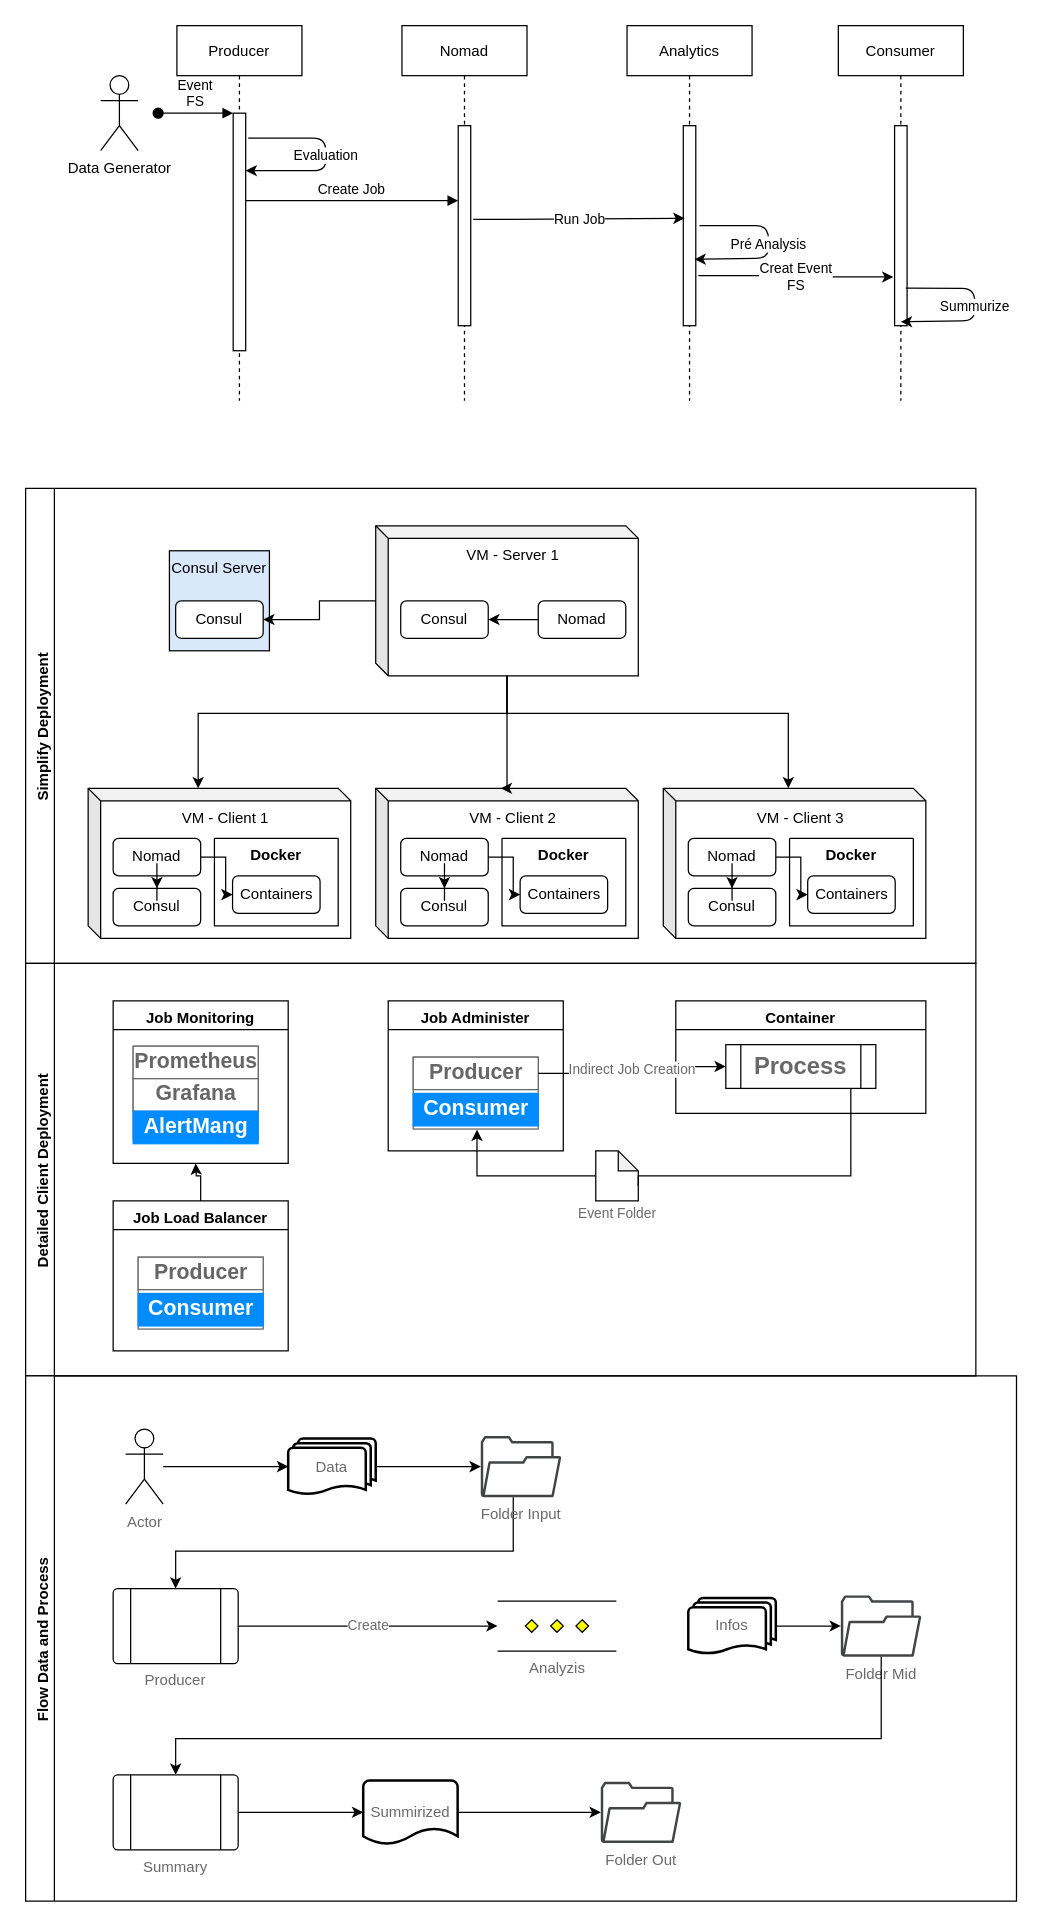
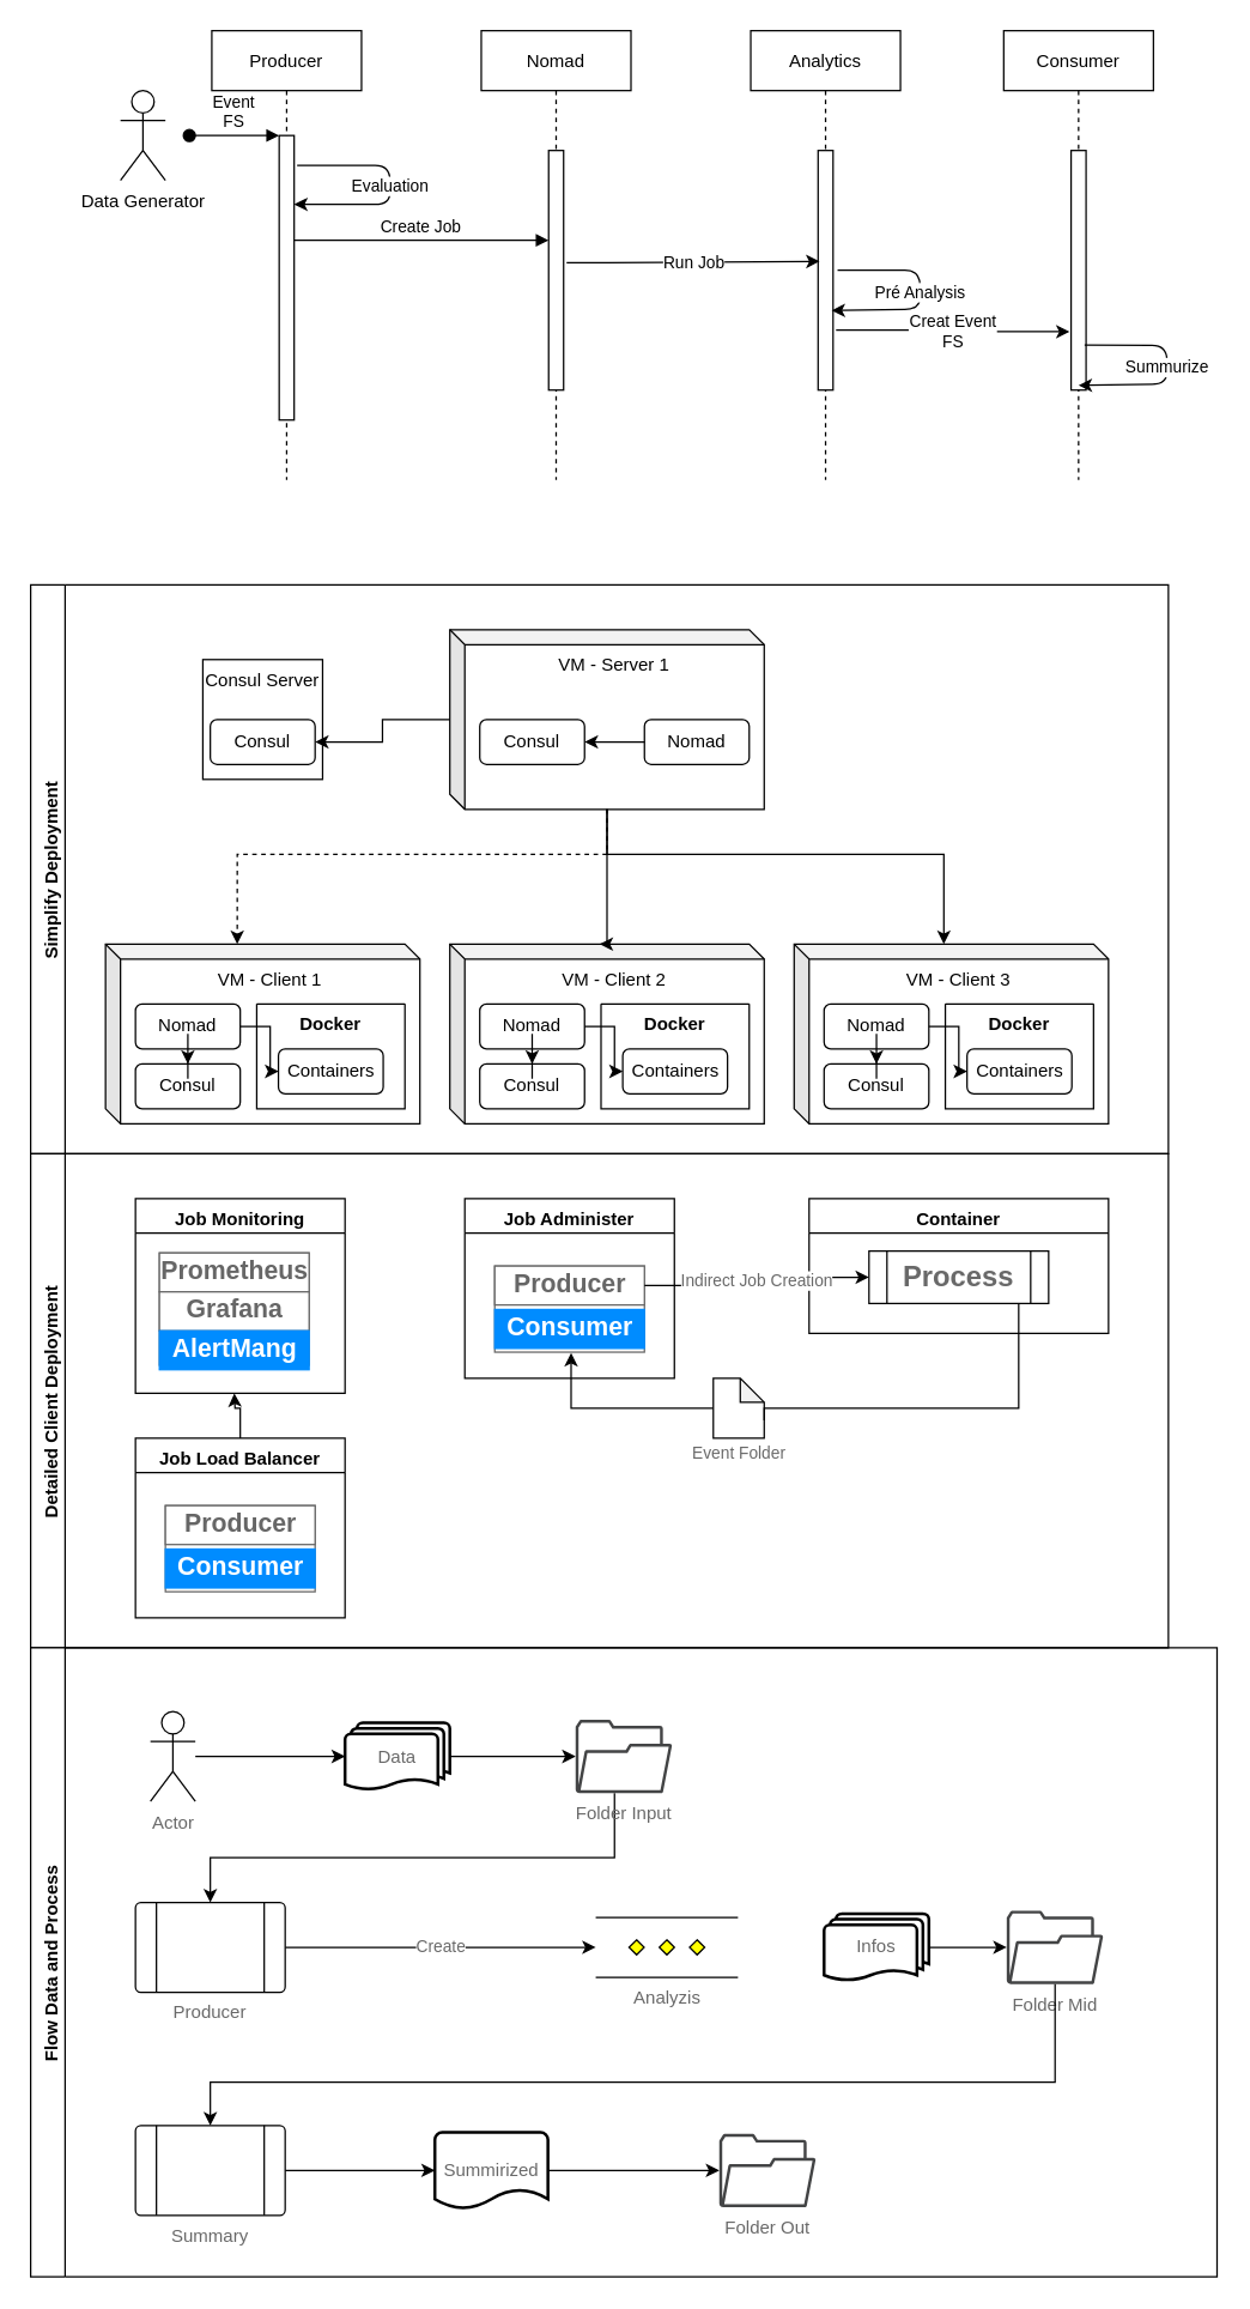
- <mxCell id="52" value="Consul Server" style="whiteSpace=wrap;html=1;aspect=fixed;verticalAlign=top;fillColor=#dae8fc;" vertex="1" parent="19"><mxGeometry x="65" y="20" width="80" height="80" as="geometry" /></mxCell>
+ <mxCell id="52" value="Consul Server" style="whiteSpace=wrap;html=1;aspect=fixed;verticalAlign=top;" vertex="1" parent="19"><mxGeometry x="65" y="20" width="80" height="80" as="geometry" /></mxCell>
- <mxCell id="49" style="edgeStyle=orthogonalEdgeStyle;rounded=0;orthogonalLoop=1;jettySize=auto;html=1;entryX=0.419;entryY=0;entryDx=0;entryDy=0;entryPerimeter=0;" edge="1" parent="19" source="45" target="21"><mxGeometry relative="1" as="geometry"><Array as="points"><mxPoint x="335" y="150" /><mxPoint x="88" y="150" /></Array></mxGeometry></mxCell>
+ <mxCell id="49" style="edgeStyle=orthogonalEdgeStyle;rounded=0;orthogonalLoop=1;jettySize=auto;html=1;entryX=0.419;entryY=0;entryDx=0;entryDy=0;entryPerimeter=0;dashed=1;" edge="1" parent="19" source="45" target="21"><mxGeometry relative="1" as="geometry"><Array as="points"><mxPoint x="335" y="150" /><mxPoint x="88" y="150" /></Array></mxGeometry></mxCell>
